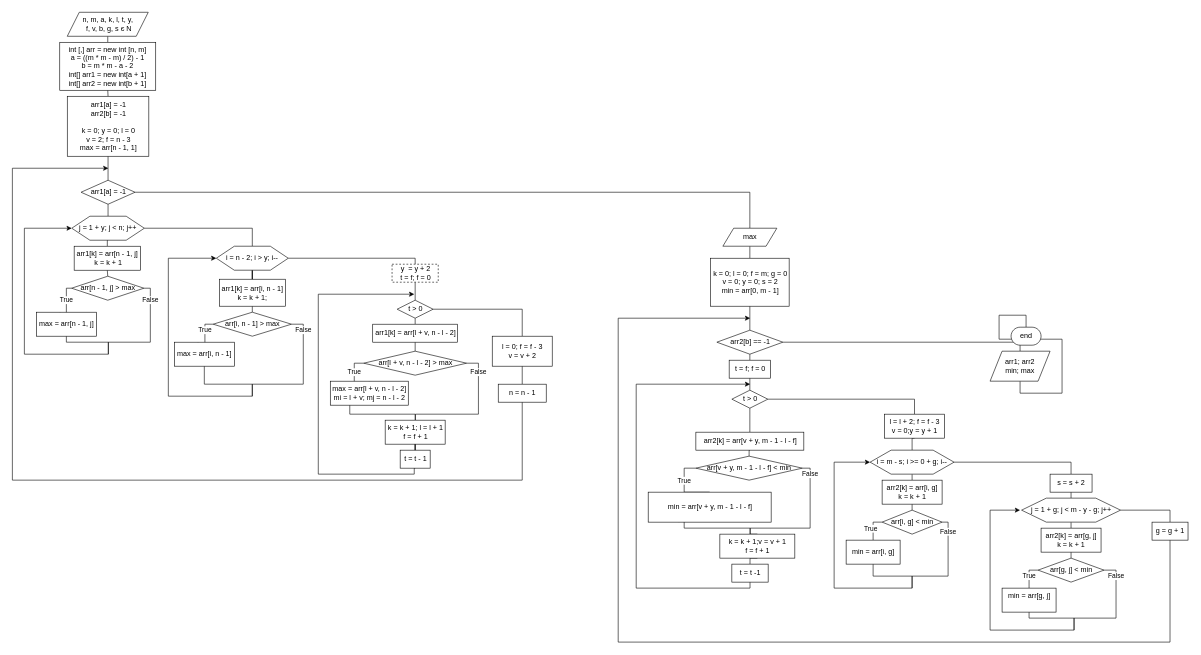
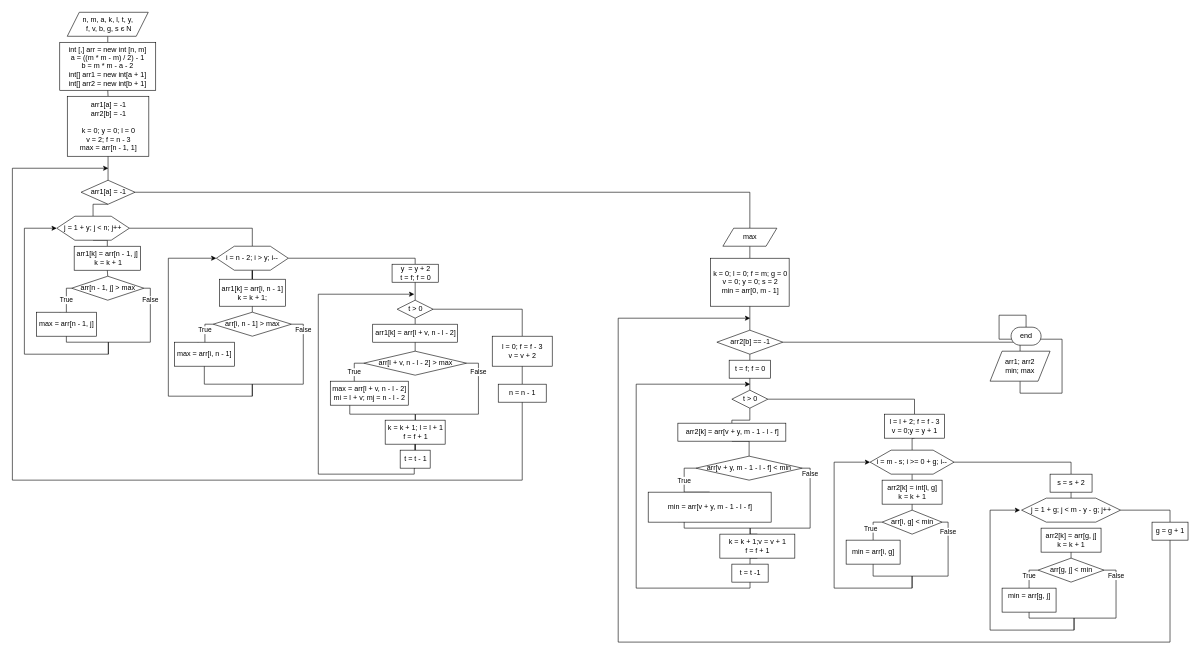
- <mxCell id="13" value="j = 1 + y; j &amp;lt; n; j++" style="shape=hexagon;perimeter=hexagonPerimeter2;whiteSpace=wrap;html=1;size=0.25" vertex="1" parent="1"><mxGeometry x="119" y="360" width="121" height="40" as="geometry" /></mxCell>
+ <mxCell id="13" value="j = 1 + y; j &amp;lt; n; j++" style="shape=hexagon;perimeter=hexagonPerimeter2;whiteSpace=wrap;html=1;size=0.25" vertex="1" parent="1"><mxGeometry x="94" y="360" width="121" height="40" as="geometry" /></mxCell>
- <mxCell id="32" value="y&amp;nbsp; = y + 2&lt;br&gt;&lt;div&gt;t = f;&amp;nbsp;&lt;span&gt;f = 0&lt;/span&gt;&lt;/div&gt;" style="html=1;dashed=1;whitespace=wrap;" vertex="1" parent="1"><mxGeometry x="653" y="440" width="77" height="30" as="geometry" /></mxCell>
+ <mxCell id="32" value="y&amp;nbsp; = y + 2&lt;br&gt;&lt;div&gt;t = f;&amp;nbsp;&lt;span&gt;f = 0&lt;/span&gt;&lt;/div&gt;" style="html=1;dashed=0;whitespace=wrap;" vertex="1" parent="1"><mxGeometry x="653" y="440" width="77" height="30" as="geometry" /></mxCell>
- <mxCell id="64" value="arr2[k] = arr[v + y, m - 1 - l - f]" style="html=1;dashed=0;whitespace=wrap;" vertex="1" parent="1"><mxGeometry x="1159.5" y="720" width="180" height="30" as="geometry" /></mxCell>
+ <mxCell id="64" value="arr2[k] = arr[v + y, m - 1 - l - f]" style="html=1;dashed=0;whitespace=wrap;" vertex="1" parent="1"><mxGeometry x="1129.5" y="705" width="180" height="30" as="geometry" /></mxCell>
- <mxCell id="80" value="&lt;div&gt;arr2[k] = arr[i, g]&lt;/div&gt;&lt;div&gt;&lt;span&gt;k = k + 1&lt;/span&gt;&lt;/div&gt;" style="html=1;dashed=0;whitespace=wrap;" vertex="1" parent="1"><mxGeometry x="1470" y="800" width="100" height="40" as="geometry" /></mxCell>
+ <mxCell id="80" value="&lt;div&gt;arr2[k] = int[i, g]&lt;/div&gt;&lt;div&gt;&lt;span&gt;k = k + 1&lt;/span&gt;&lt;/div&gt;" style="html=1;dashed=0;whitespace=wrap;" vertex="1" parent="1"><mxGeometry x="1470" y="800" width="100" height="40" as="geometry" /></mxCell>
- <mxCell id="89" style="edgeStyle=orthogonalEdgeStyle;rounded=0;orthogonalLoop=1;jettySize=auto;html=1;exitX=0.5;exitY=1;exitDx=0;exitDy=0;entryX=0.5;entryY=0;entryDx=0;entryDy=0;endArrow=none;endFill=0;" edge="1" parent="1" source="91" target="93"><mxGeometry relative="1" as="geometry" /></mxCell>
